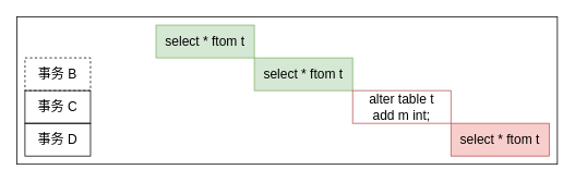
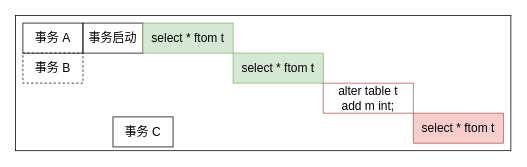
+ <mxCell id="3" value="事务 A" style="rounded=0;whiteSpace=wrap;html=1;fillColor=none;fontSize=16;" vertex="1" parent="2"><mxGeometry x="10" y="10" width="80" height="40" as="geometry" /></mxCell>
+ <mxCell id="7" value="事务启动" style="rounded=0;whiteSpace=wrap;html=1;fillColor=none;fontSize=16;" vertex="1" parent="2"><mxGeometry x="90" y="10" width="80" height="40" as="geometry" /></mxCell>
- <mxCell id="5" value="事务 C" style="rounded=0;whiteSpace=wrap;html=1;fillColor=none;fontSize=16;" vertex="1" parent="2"><mxGeometry x="10" y="90" width="80" height="40" as="geometry" /></mxCell>
+ <mxCell id="5" value="事务 C" style="rounded=0;whiteSpace=wrap;html=1;fillColor=none;fontSize=16;" vertex="1" parent="2"><mxGeometry x="130" y="135" width="80" height="40" as="geometry" /></mxCell>
- <mxCell id="6" value="事务 D" style="rounded=0;whiteSpace=wrap;html=1;fillColor=none;fontSize=16;" vertex="1" parent="2"><mxGeometry x="10" y="130" width="80" height="40" as="geometry" /></mxCell>
